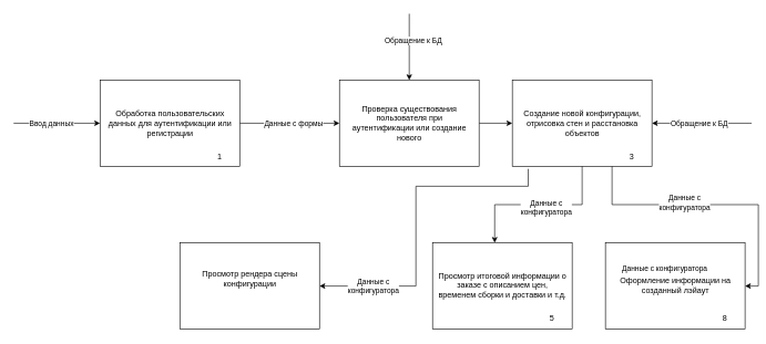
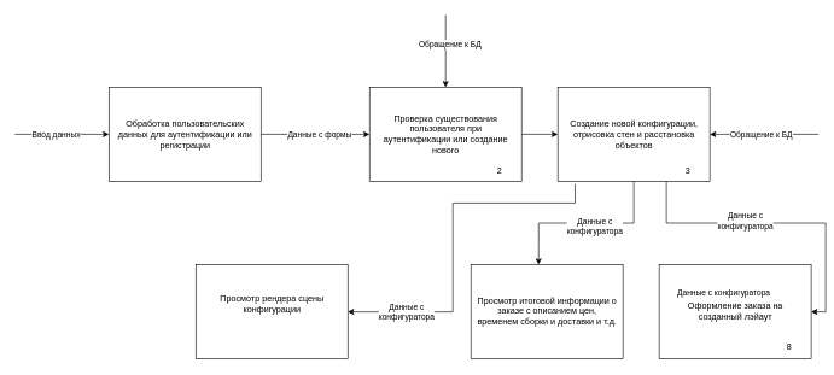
- <mxCell id="5" value="1" style="text;html=1;strokeColor=none;fillColor=none;align=center;verticalAlign=middle;whiteSpace=wrap;rounded=0;" vertex="1" parent="1"><mxGeometry x="300" y="220" width="60" height="30" as="geometry" /></mxCell>
+ <mxCell id="9" value="2" style="text;html=1;strokeColor=none;fillColor=none;align=center;verticalAlign=middle;whiteSpace=wrap;rounded=0;" vertex="1" parent="1"><mxGeometry x="660" y="220" width="60" height="30" as="geometry" /></mxCell>
- <mxCell id="26" value="Оформление информации на созданный лэйаут" style="text;html=1;strokeColor=none;fillColor=none;align=center;verticalAlign=middle;whiteSpace=wrap;rounded=0;" vertex="1" parent="1"><mxGeometry x="917.5" y="395.41" width="195" height="70" as="geometry" /></mxCell>
+ <mxCell id="26" value="Оформление заказа на созданный лэйаут" style="text;html=1;strokeColor=none;fillColor=none;align=center;verticalAlign=middle;whiteSpace=wrap;rounded=0;" vertex="1" parent="1"><mxGeometry x="917.5" y="395.41" width="195" height="70" as="geometry" /></mxCell>
- <mxCell id="30" value="5" style="text;html=1;strokeColor=none;fillColor=none;align=center;verticalAlign=middle;whiteSpace=wrap;rounded=0;" vertex="1" parent="1"><mxGeometry x="800" y="465.41" width="60" height="30" as="geometry" /></mxCell>
